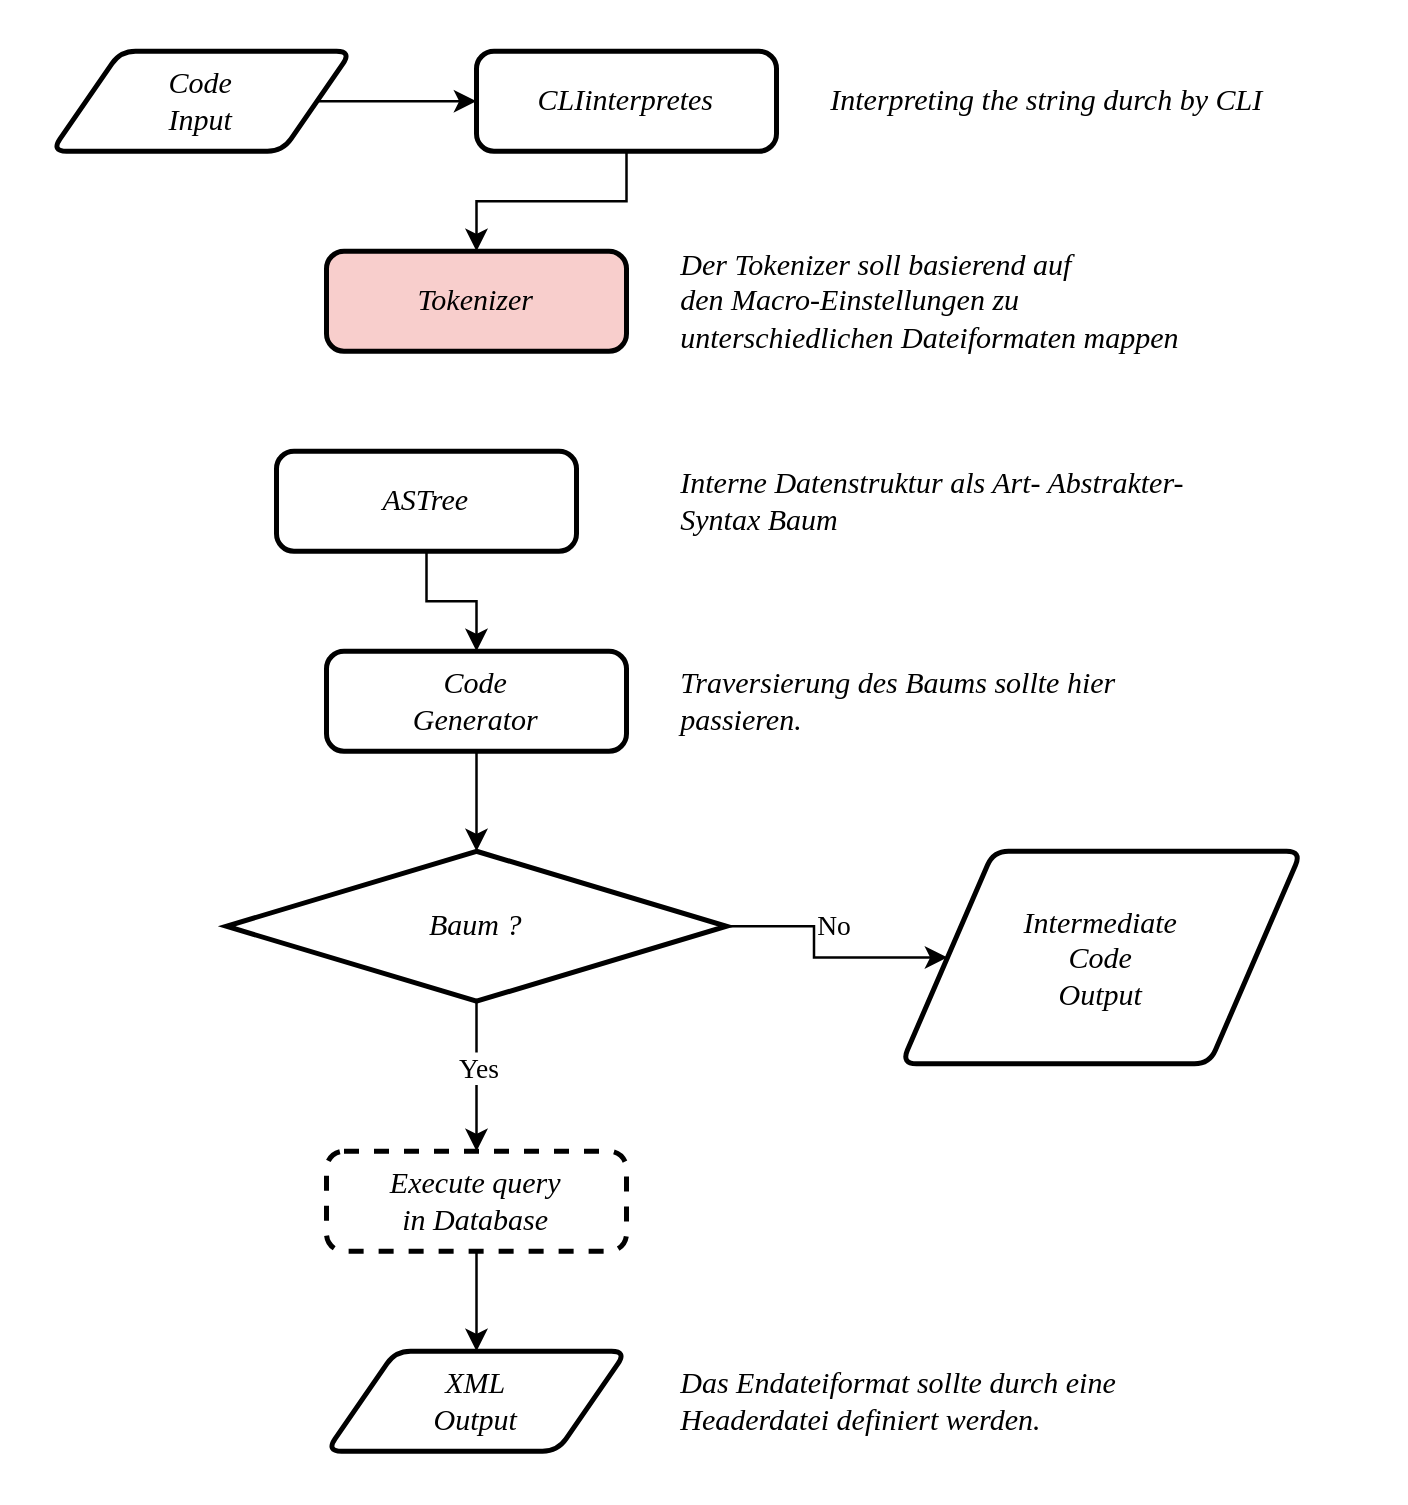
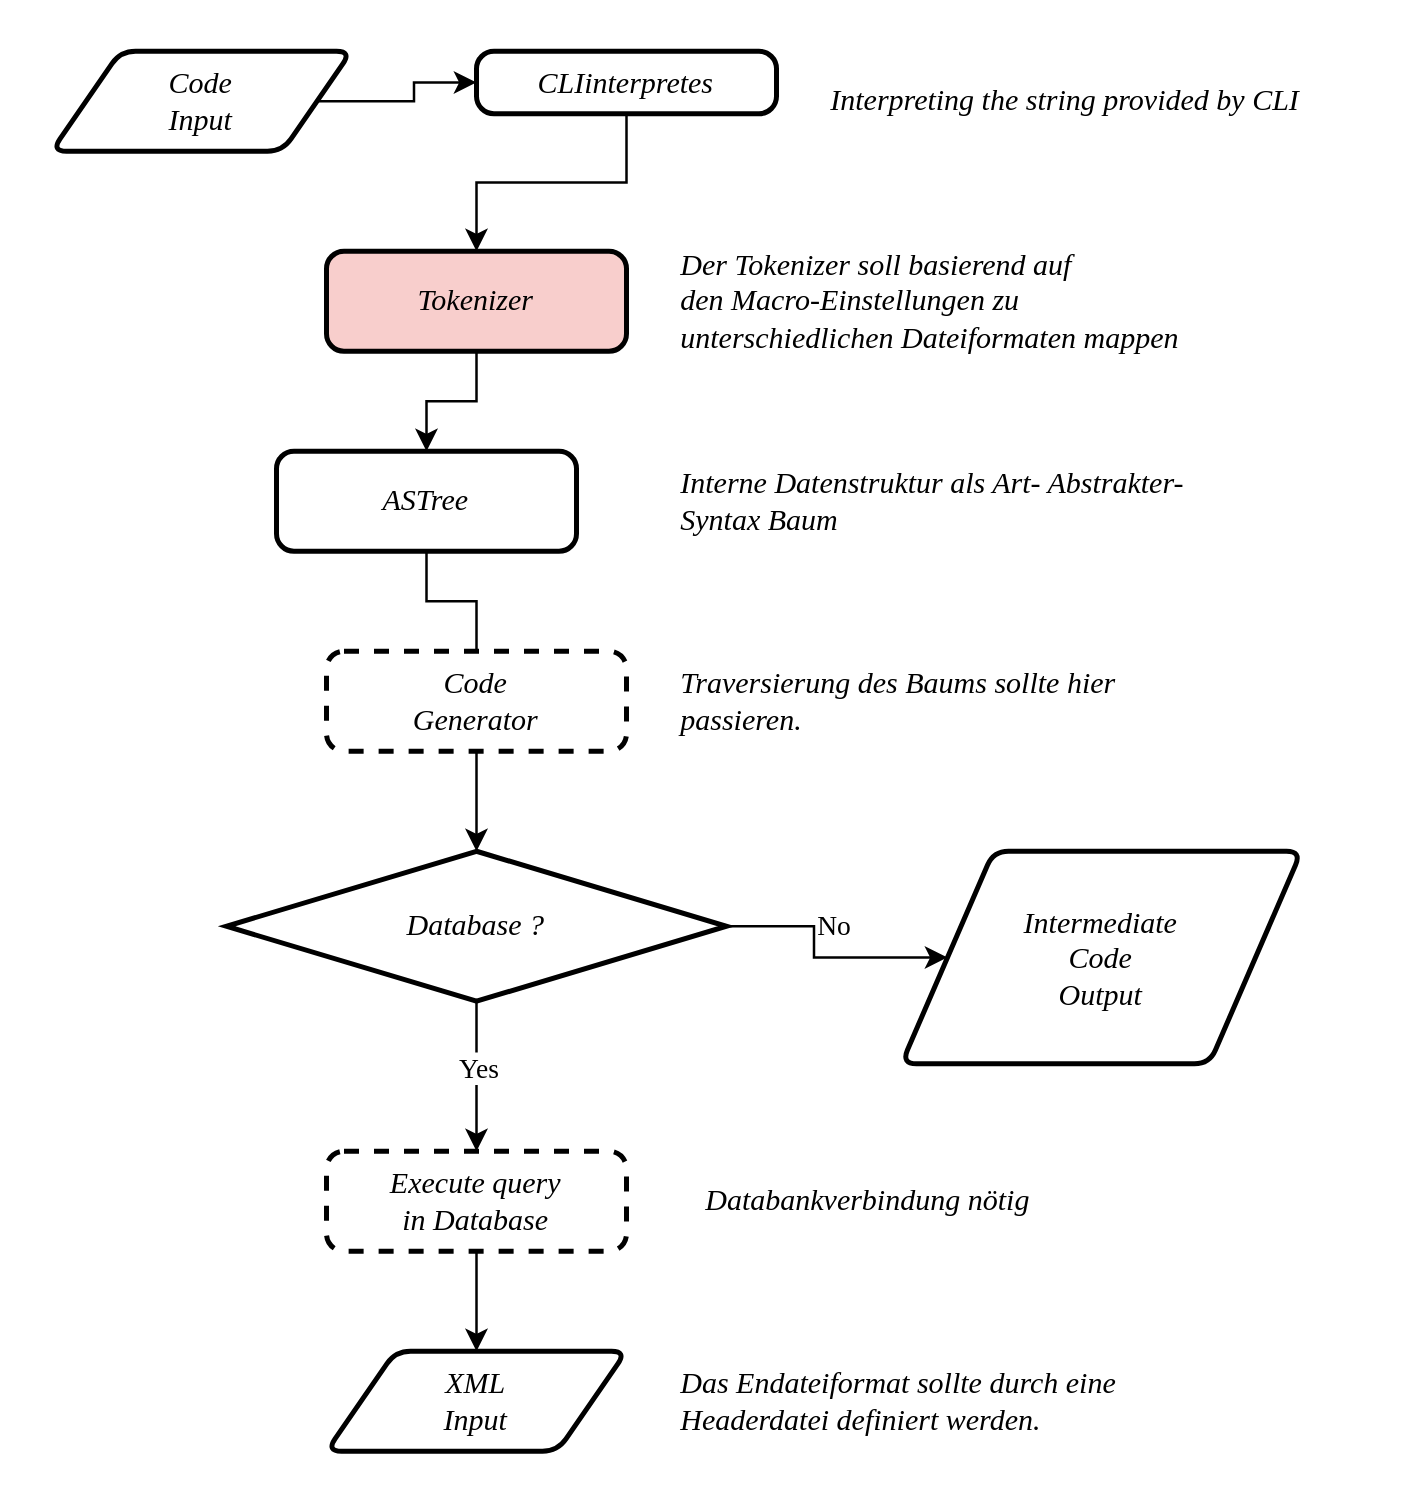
- <mxCell id="25" value="&lt;i&gt;&lt;font face=&quot;Times New Roman&quot;&gt;CLIinterpretes&lt;/font&gt;&lt;/i&gt;" style="rounded=1;whiteSpace=wrap;html=1;absoluteArcSize=1;arcSize=14;strokeWidth=2;" vertex="1" parent="1"><mxGeometry x="190" y="20" width="120" height="40" as="geometry" /></mxCell>
+ <mxCell id="25" value="&lt;i&gt;&lt;font face=&quot;Times New Roman&quot;&gt;CLIinterpretes&lt;/font&gt;&lt;/i&gt;" style="rounded=1;whiteSpace=wrap;html=1;absoluteArcSize=1;arcSize=14;strokeWidth=2;" vertex="1" parent="1"><mxGeometry x="190" y="20" width="120" height="25" as="geometry" /></mxCell>
- <mxCell id="26" value="&lt;font face=&quot;Times New Roman&quot;&gt;&lt;i&gt;Interpreting the string durch by CLI&lt;/i&gt;&lt;/font&gt;" style="text;html=1;align=left;verticalAlign=middle;whiteSpace=wrap;rounded=0;" vertex="1" parent="1"><mxGeometry x="330.15" y="25" width="210" height="30" as="geometry" /></mxCell>
+ <mxCell id="26" value="&lt;font face=&quot;Times New Roman&quot;&gt;&lt;i&gt;Interpreting the string provided by CLI&lt;/i&gt;&lt;/font&gt;" style="text;html=1;align=left;verticalAlign=middle;whiteSpace=wrap;rounded=0;" vertex="1" parent="1"><mxGeometry x="330.15" y="25" width="210" height="30" as="geometry" /></mxCell>
+ <mxCell id="4" style="edgeStyle=orthogonalEdgeStyle;rounded=0;orthogonalLoop=1;jettySize=auto;html=1;" edge="1" parent="1" source="5" target="7"><mxGeometry relative="1" as="geometry" /></mxCell>
- <mxCell id="6" style="edgeStyle=orthogonalEdgeStyle;rounded=0;orthogonalLoop=1;jettySize=auto;html=1;entryX=0.5;entryY=0;entryDx=0;entryDy=0;" edge="1" parent="1" source="7" target="8"><mxGeometry relative="1" as="geometry" /></mxCell>
+ <mxCell id="6" style="edgeStyle=orthogonalEdgeStyle;rounded=0;orthogonalLoop=1;jettySize=auto;html=1;entryX=0.5;entryY=0;entryDx=0;entryDy=0;endArrow=none;" edge="1" parent="1" source="7" target="8"><mxGeometry relative="1" as="geometry" /></mxCell>
- <mxCell id="8" value="&lt;i&gt;&lt;font face=&quot;Times New Roman&quot;&gt;Code&lt;br&gt;Generator&lt;/font&gt;&lt;/i&gt;" style="rounded=1;whiteSpace=wrap;html=1;absoluteArcSize=1;arcSize=14;strokeWidth=2;" vertex="1" parent="1"><mxGeometry x="130" y="260" width="120" height="40" as="geometry" /></mxCell>
+ <mxCell id="8" value="&lt;i&gt;&lt;font face=&quot;Times New Roman&quot;&gt;Code&lt;br&gt;Generator&lt;/font&gt;&lt;/i&gt;" style="rounded=1;whiteSpace=wrap;html=1;absoluteArcSize=1;arcSize=14;strokeWidth=2;dashed=1;" vertex="1" parent="1"><mxGeometry x="130" y="260" width="120" height="40" as="geometry" /></mxCell>
- <mxCell id="12" value="&lt;i&gt;&lt;font face=&quot;Times New Roman&quot;&gt;Baum ?&lt;/font&gt;&lt;/i&gt;" style="strokeWidth=2;html=1;shape=mxgraph.flowchart.decision;whiteSpace=wrap;" vertex="1" parent="1"><mxGeometry x="90" y="340" width="200" height="60" as="geometry" /></mxCell>
+ <mxCell id="12" value="&lt;i&gt;&lt;font face=&quot;Times New Roman&quot;&gt;Database ?&lt;/font&gt;&lt;/i&gt;" style="strokeWidth=2;html=1;shape=mxgraph.flowchart.decision;whiteSpace=wrap;" vertex="1" parent="1"><mxGeometry x="90" y="340" width="200" height="60" as="geometry" /></mxCell>
+ <mxCell id="23" value="&lt;font face=&quot;Times New Roman&quot;&gt;&lt;i&gt;Databankverbindung nötig&lt;/i&gt;&lt;/font&gt;" style="text;html=1;align=left;verticalAlign=middle;whiteSpace=wrap;rounded=0;" vertex="1" parent="1"><mxGeometry x="280" y="465" width="210" height="30" as="geometry" /></mxCell>
- <mxCell id="17" value="&lt;font face=&quot;Times New Roman&quot;&gt;&lt;i&gt;XML&lt;br&gt;Output&lt;br&gt;&lt;/i&gt;&lt;/font&gt;" style="shape=parallelogram;html=1;strokeWidth=2;perimeter=parallelogramPerimeter;whiteSpace=wrap;rounded=1;arcSize=12;size=0.23;" vertex="1" parent="1"><mxGeometry x="130" y="540" width="120" height="40" as="geometry" /></mxCell>
+ <mxCell id="17" value="&lt;font face=&quot;Times New Roman&quot;&gt;&lt;i&gt;XML&lt;br&gt;Input&lt;br&gt;&lt;/i&gt;&lt;/font&gt;" style="shape=parallelogram;html=1;strokeWidth=2;perimeter=parallelogramPerimeter;whiteSpace=wrap;rounded=1;arcSize=12;size=0.23;" vertex="1" parent="1"><mxGeometry x="130" y="540" width="120" height="40" as="geometry" /></mxCell>
